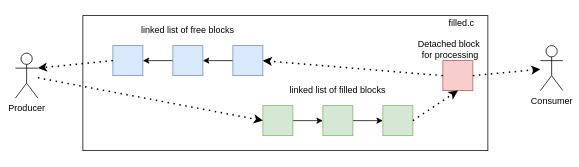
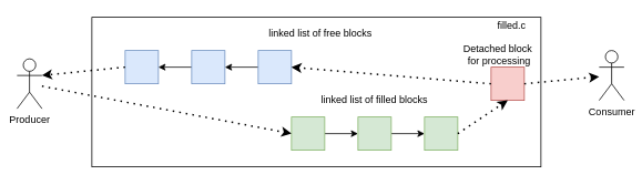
- <mxCell id="15" value="linked list of free blocks" style="text;html=1;strokeColor=none;fillColor=none;align=center;verticalAlign=middle;whiteSpace=wrap;rounded=0;" vertex="1" parent="1"><mxGeometry x="150" y="30" width="200" height="20" as="geometry" /></mxCell>
+ <mxCell id="15" value="linked list of free blocks" style="text;html=1;strokeColor=none;fillColor=none;align=center;verticalAlign=middle;whiteSpace=wrap;rounded=0;" vertex="1" parent="1"><mxGeometry x="285" y="30" width="200" height="20" as="geometry" /></mxCell>
